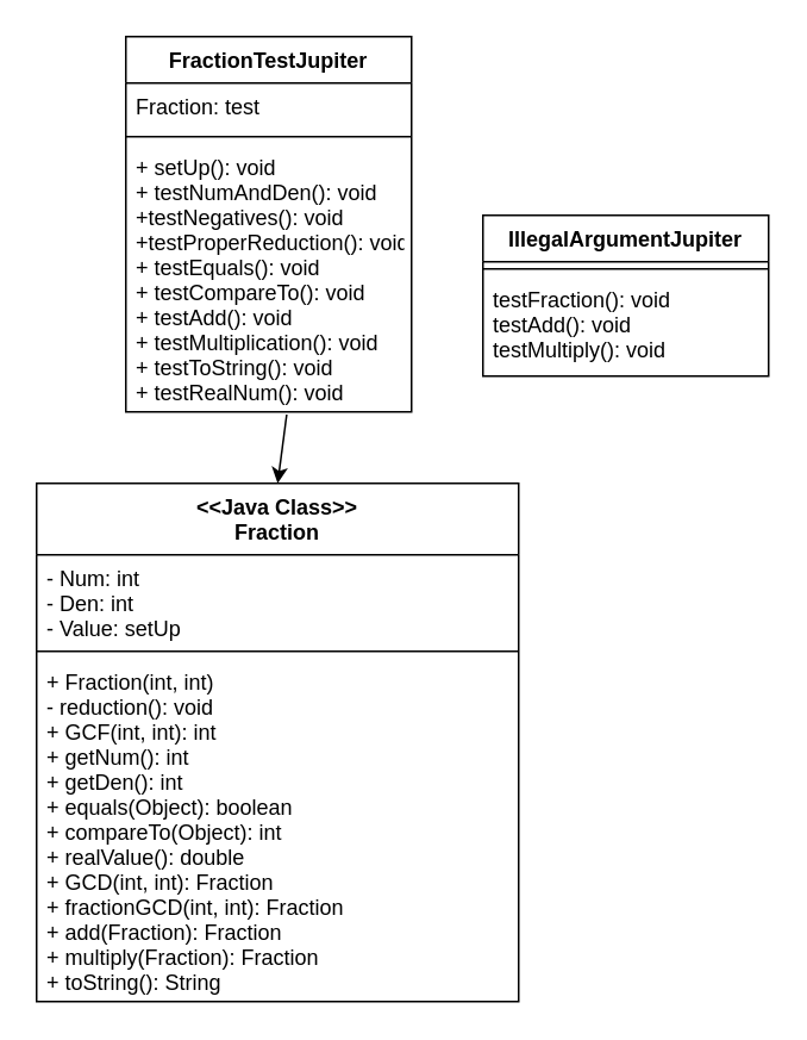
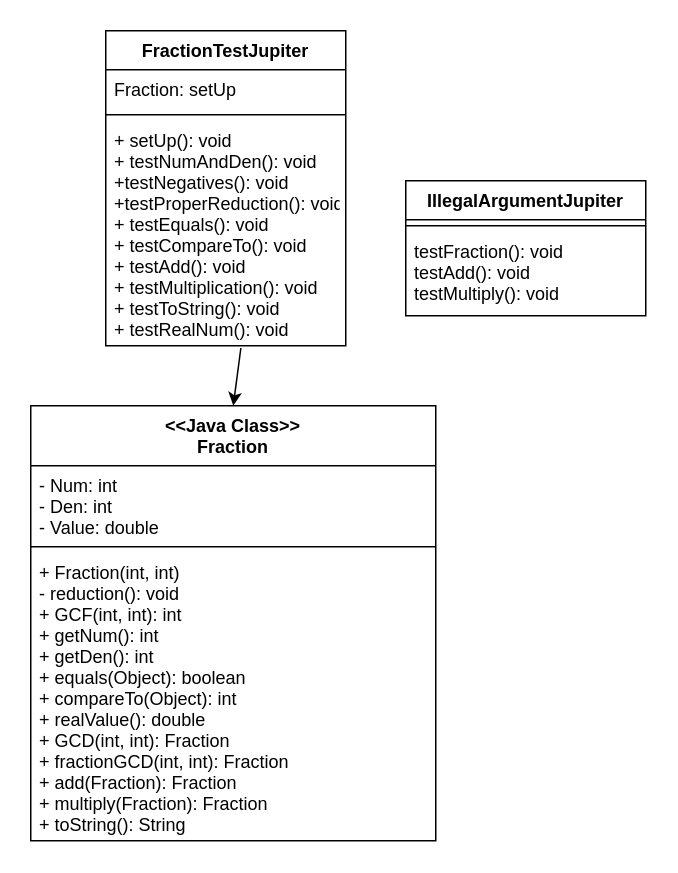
- <mxCell id="6" value="Fraction: test" style="text;strokeColor=none;fillColor=none;align=left;verticalAlign=top;spacingLeft=4;spacingRight=4;overflow=hidden;rotatable=0;points=[[0,0.5],[1,0.5]];portConstraint=eastwest;" parent="5" vertex="1"><mxGeometry y="26" width="160" height="26" as="geometry" /></mxCell>
+ <mxCell id="6" value="Fraction: setUp" style="text;strokeColor=none;fillColor=none;align=left;verticalAlign=top;spacingLeft=4;spacingRight=4;overflow=hidden;rotatable=0;points=[[0,0.5],[1,0.5]];portConstraint=eastwest;" parent="5" vertex="1"><mxGeometry y="26" width="160" height="26" as="geometry" /></mxCell>
- <mxCell id="11" value="- Num: int&#10;- Den: int&#10;- Value: setUp" style="text;strokeColor=none;fillColor=none;align=left;verticalAlign=top;spacingLeft=4;spacingRight=4;overflow=hidden;rotatable=0;points=[[0,0.5],[1,0.5]];portConstraint=eastwest;" vertex="1" parent="10"><mxGeometry y="40" width="270" height="50" as="geometry" /></mxCell>
+ <mxCell id="11" value="- Num: int&#10;- Den: int&#10;- Value: double" style="text;strokeColor=none;fillColor=none;align=left;verticalAlign=top;spacingLeft=4;spacingRight=4;overflow=hidden;rotatable=0;points=[[0,0.5],[1,0.5]];portConstraint=eastwest;" vertex="1" parent="10"><mxGeometry y="40" width="270" height="50" as="geometry" /></mxCell>
